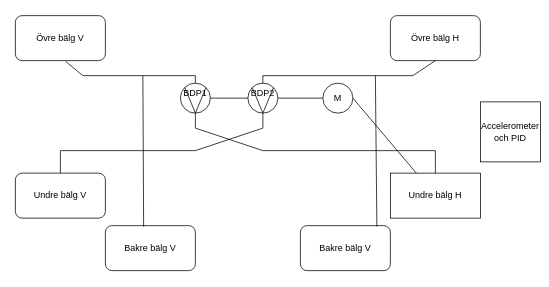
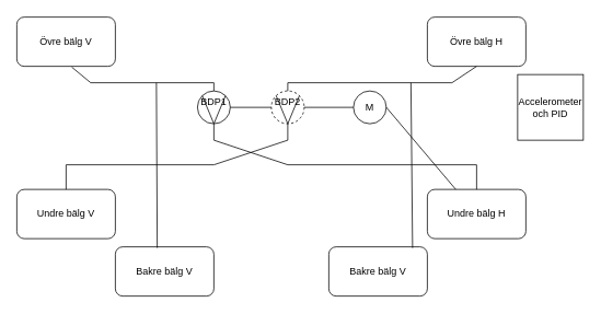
- <mxCell id="7" value="&lt;div&gt;BDP2&lt;/div&gt;&lt;div&gt;&lt;br&gt;&lt;/div&gt;" style="ellipse;whiteSpace=wrap;html=1;aspect=fixed;" vertex="1" parent="1"><mxGeometry x="330" y="110" width="40" height="40" as="geometry" /></mxCell>
+ <mxCell id="7" value="&lt;div&gt;BDP2&lt;/div&gt;&lt;div&gt;&lt;br&gt;&lt;/div&gt;" style="ellipse;whiteSpace=wrap;html=1;aspect=fixed;dashed=1;" vertex="1" parent="1"><mxGeometry x="330" y="110" width="40" height="40" as="geometry" /></mxCell>
- <mxCell id="23" value="Accelerometer och PID" style="whiteSpace=wrap;html=1;aspect=fixed;" vertex="1" parent="1"><mxGeometry x="640" y="135" width="80" height="80" as="geometry" /></mxCell>
+ <mxCell id="23" value="Accelerometer och PID" style="whiteSpace=wrap;html=1;aspect=fixed;" vertex="1" parent="1"><mxGeometry x="630" y="90" width="80" height="80" as="geometry" /></mxCell>
- <mxCell id="5" value="Undre bälg H" style="whiteSpace=wrap;html=1;rounded=0;" vertex="1" parent="1"><mxGeometry x="520" y="230" width="120" height="60" as="geometry" /></mxCell>
+ <mxCell id="5" value="Undre bälg H" style="rounded=1;whiteSpace=wrap;html=1;" vertex="1" parent="1"><mxGeometry x="520" y="230" width="120" height="60" as="geometry" /></mxCell>
